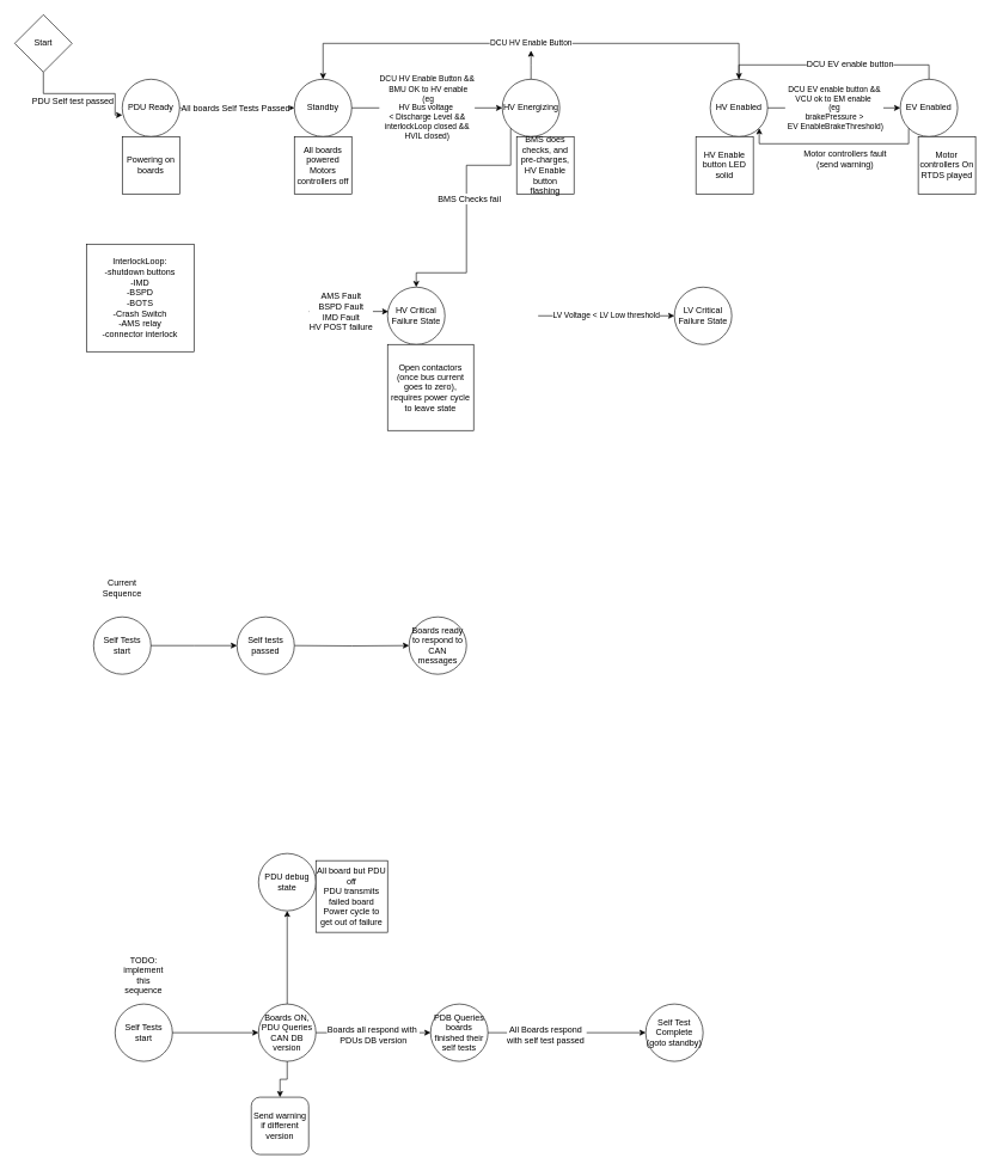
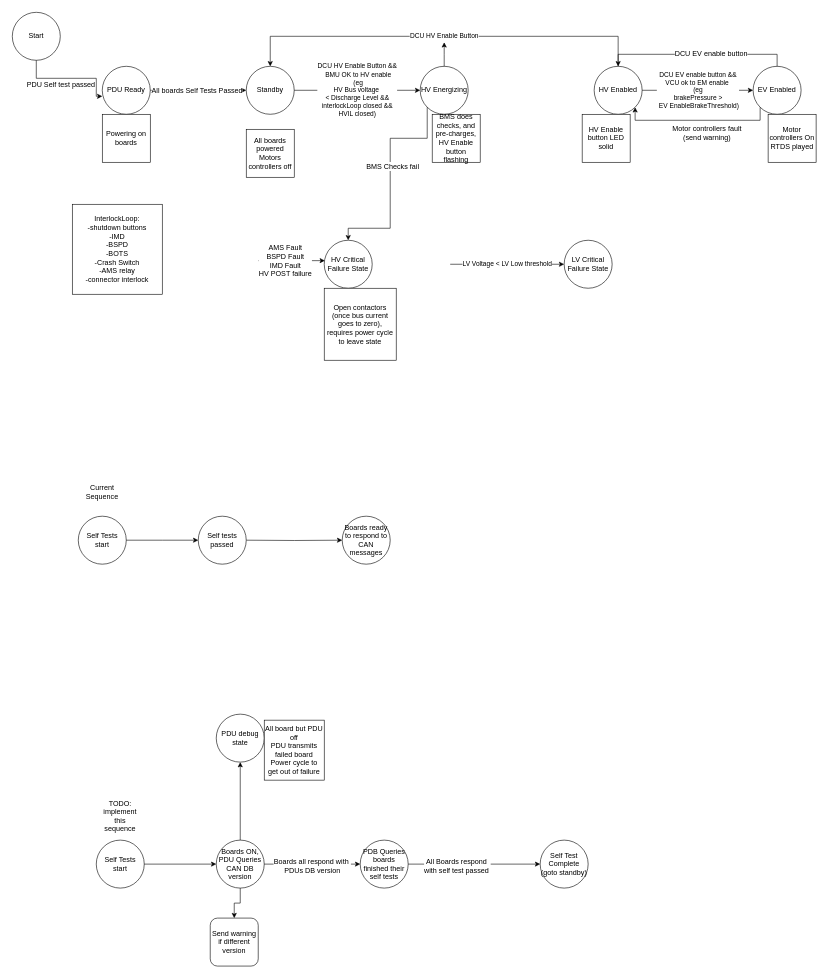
- <mxCell id="45" value="Start" style="rhombus;whiteSpace=wrap;html=1;aspect=fixed;" parent="1" vertex="1"><mxGeometry y="20" width="80" height="80" as="geometry" x="20" /></mxCell>
+ <mxCell id="45" value="Start" style="ellipse;whiteSpace=wrap;html=1;aspect=fixed;" parent="1" vertex="1"><mxGeometry y="20" width="80" height="80" as="geometry" x="20" /></mxCell>
- <mxCell id="6" value="All boards powered&lt;div&gt;Motors controllers off&lt;/div&gt;" style="whiteSpace=wrap;html=1;aspect=fixed;" parent="1" vertex="1"><mxGeometry x="410" y="190" width="80" height="80" as="geometry" /></mxCell>
+ <mxCell id="6" value="All boards powered&lt;div&gt;Motors controllers off&lt;/div&gt;" style="whiteSpace=wrap;html=1;aspect=fixed;" parent="1" vertex="1"><mxGeometry x="410" y="215" width="80" height="80" as="geometry" /></mxCell>
